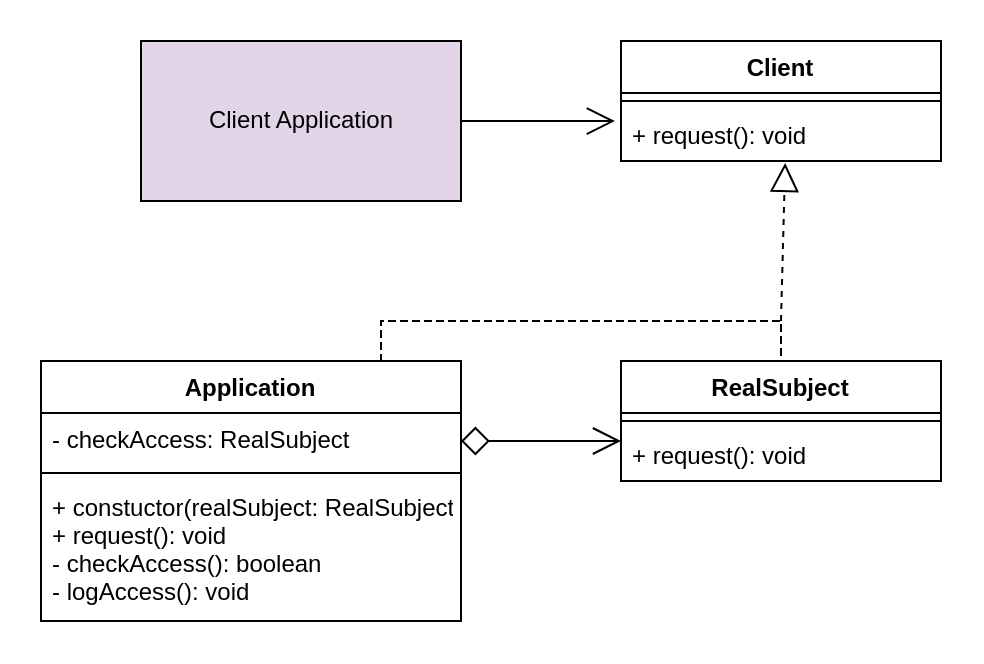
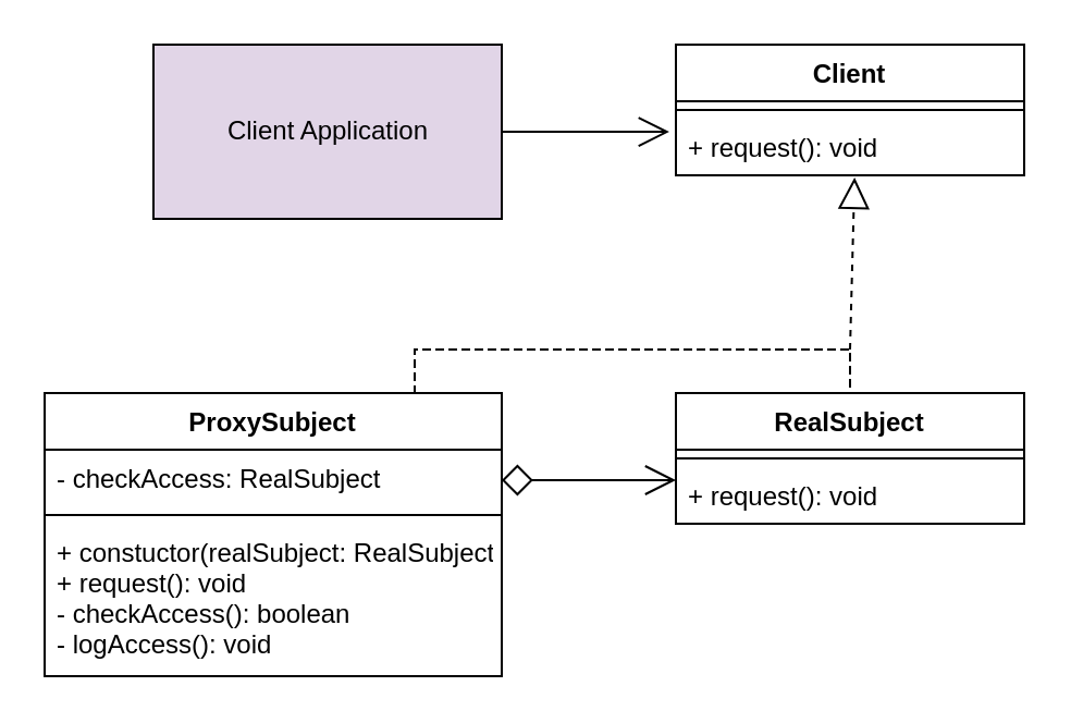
- <mxCell id="13" value="Application" style="swimlane;fontStyle=1;align=center;verticalAlign=top;childLayout=stackLayout;horizontal=1;startSize=26;horizontalStack=0;resizeParent=1;resizeParentMax=0;resizeLast=0;collapsible=1;marginBottom=0;" vertex="1" parent="1"><mxGeometry x="20" y="180" width="210" height="130" as="geometry" /></mxCell>
+ <mxCell id="13" value="ProxySubject" style="swimlane;fontStyle=1;align=center;verticalAlign=top;childLayout=stackLayout;horizontal=1;startSize=26;horizontalStack=0;resizeParent=1;resizeParentMax=0;resizeLast=0;collapsible=1;marginBottom=0;" vertex="1" parent="1"><mxGeometry x="20" y="180" width="210" height="130" as="geometry" /></mxCell>
